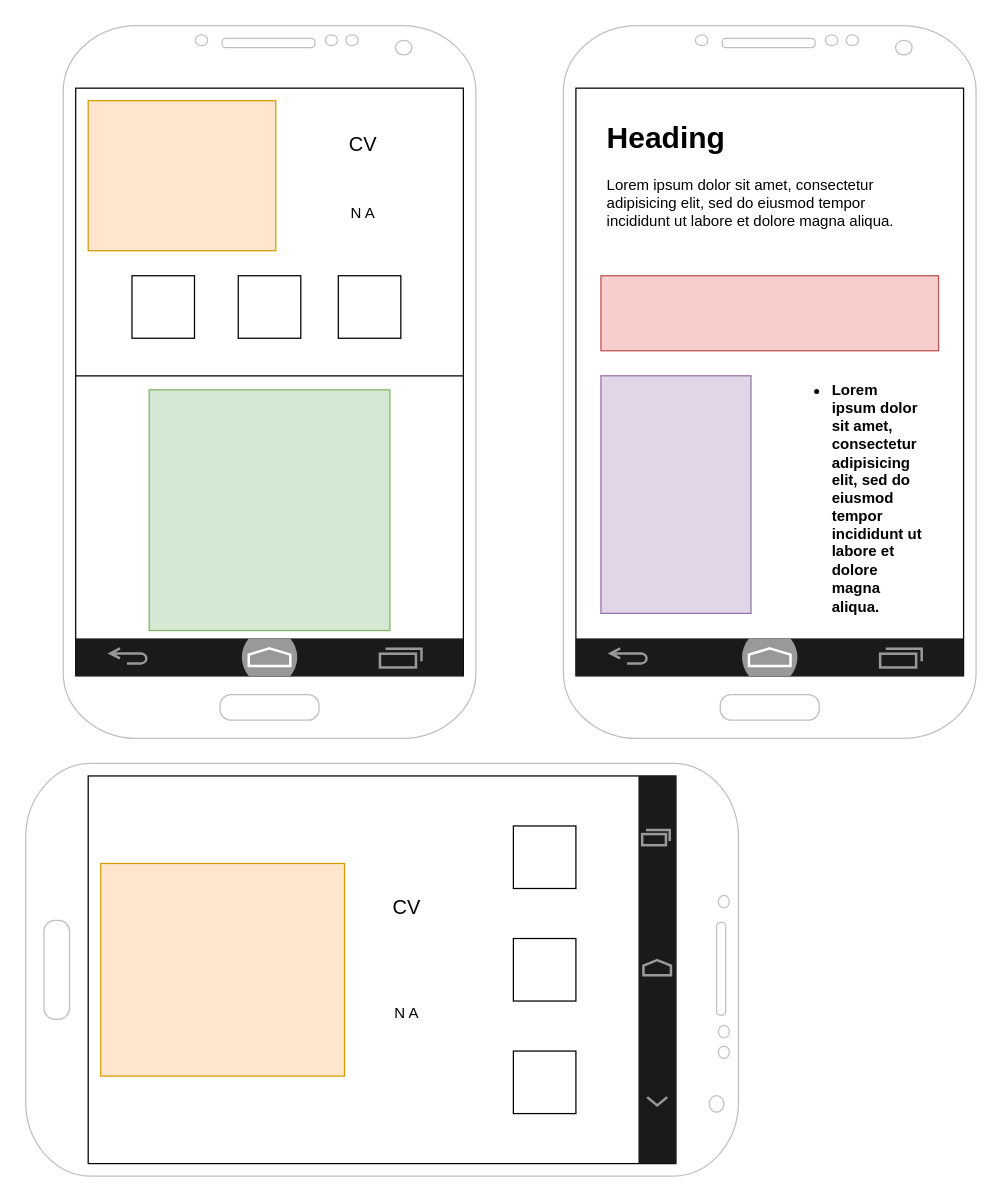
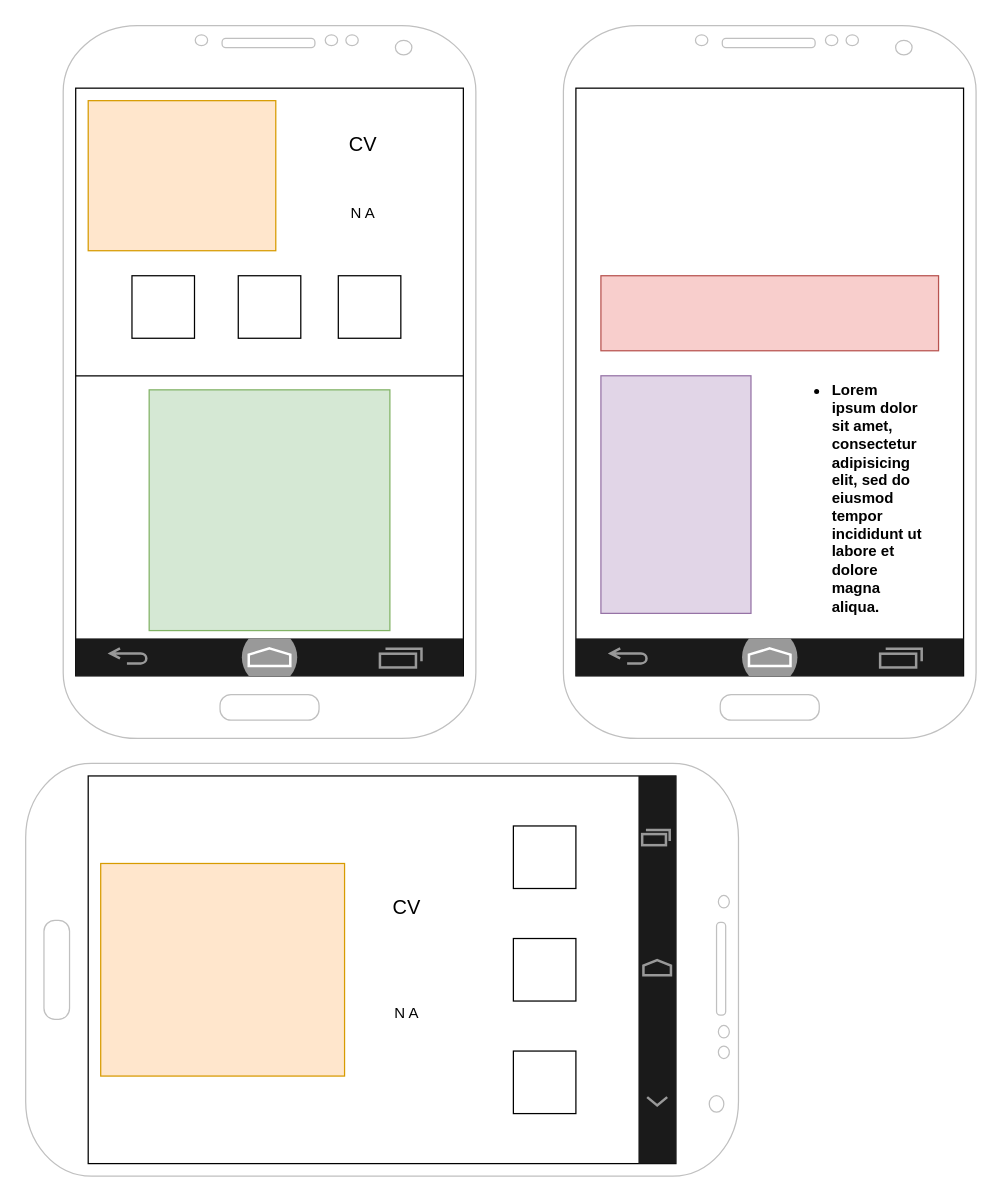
- <mxCell id="14" value="&lt;h1&gt;Heading&lt;/h1&gt;&lt;p&gt;Lorem ipsum dolor sit amet, consectetur adipisicing elit, sed do eiusmod tempor incididunt ut labore et dolore magna aliqua.&lt;/p&gt;" style="text;html=1;strokeColor=none;fillColor=none;spacing=5;spacingTop=-20;whiteSpace=wrap;overflow=hidden;rounded=0;" vertex="1" parent="1"><mxGeometry x="480" y="90" width="260" height="120" as="geometry" /></mxCell>
